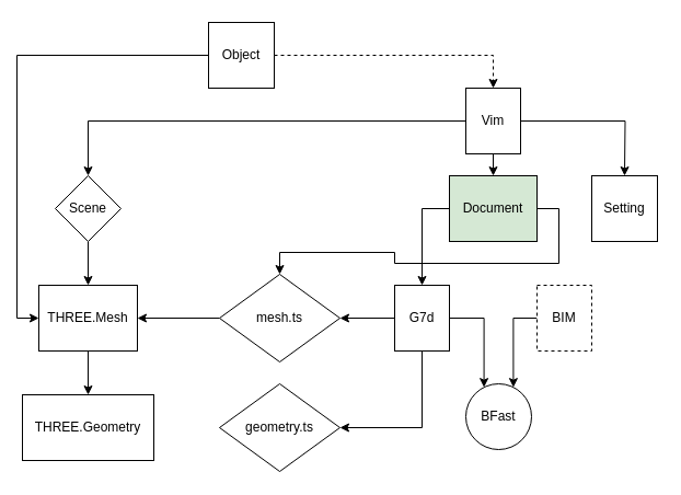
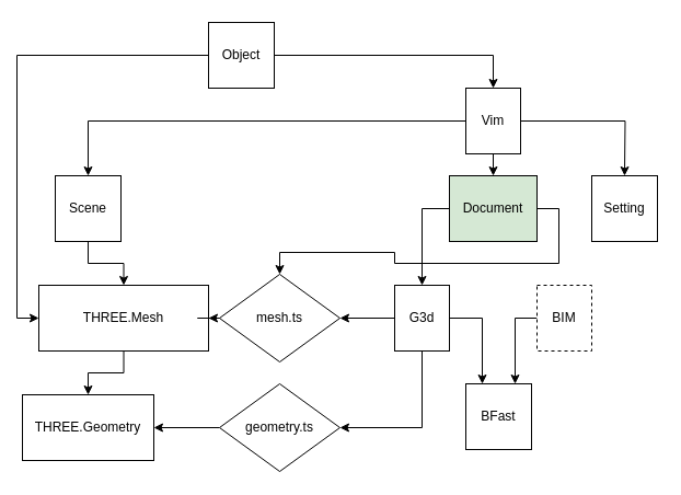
- <mxCell id="26" style="edgeStyle=orthogonalEdgeStyle;rounded=0;orthogonalLoop=1;jettySize=auto;html=1;exitX=1;exitY=0.5;exitDx=0;exitDy=0;entryX=0.5;entryY=0;entryDx=0;entryDy=0;dashed=1;" edge="1" parent="1" source="28" target="5"><mxGeometry relative="1" as="geometry" /></mxCell>
+ <mxCell id="26" style="edgeStyle=orthogonalEdgeStyle;rounded=0;orthogonalLoop=1;jettySize=auto;html=1;exitX=1;exitY=0.5;exitDx=0;exitDy=0;entryX=0.5;entryY=0;entryDx=0;entryDy=0;" edge="1" parent="1" source="28" target="5"><mxGeometry relative="1" as="geometry" /></mxCell>
- <mxCell id="7" value="Scene" style="rhombus;whiteSpace=wrap;html=1;" vertex="1" parent="1"><mxGeometry x="50" y="160" width="60" height="60" as="geometry" /></mxCell>
+ <mxCell id="7" value="Scene" style="rounded=0;whiteSpace=wrap;html=1;" vertex="1" parent="1"><mxGeometry x="50" y="160" width="60" height="60" as="geometry" /></mxCell>
- <mxCell id="13" value="THREE.Mesh" style="rounded=0;whiteSpace=wrap;html=1;" vertex="1" parent="1"><mxGeometry x="35" y="260" width="90" height="60" as="geometry" /></mxCell>
+ <mxCell id="13" value="THREE.Mesh" style="rounded=0;whiteSpace=wrap;html=1;" vertex="1" parent="1"><mxGeometry x="35" y="260" width="155" height="60" as="geometry" /></mxCell>
- <mxCell id="18" value="G7d" style="rounded=0;whiteSpace=wrap;html=1;" vertex="1" parent="1"><mxGeometry x="360" y="260" width="50" height="60" as="geometry" /></mxCell>
+ <mxCell id="18" value="G3d" style="rounded=0;whiteSpace=wrap;html=1;" vertex="1" parent="1"><mxGeometry x="360" y="260" width="50" height="60" as="geometry" /></mxCell>
- <mxCell id="21" value="BFast" style="ellipse;whiteSpace=wrap;html=1;" vertex="1" parent="1"><mxGeometry x="425" y="350" width="60" height="60" as="geometry" /></mxCell>
+ <mxCell id="21" value="BFast" style="rounded=0;whiteSpace=wrap;html=1;" vertex="1" parent="1"><mxGeometry x="425" y="350" width="60" height="60" as="geometry" /></mxCell>
+ <mxCell id="24" style="edgeStyle=orthogonalEdgeStyle;rounded=0;orthogonalLoop=1;jettySize=auto;html=1;exitX=0;exitY=0.5;exitDx=0;exitDy=0;entryX=1;entryY=0.5;entryDx=0;entryDy=0;" edge="1" parent="1" source="25" target="14"><mxGeometry relative="1" as="geometry" /></mxCell>
